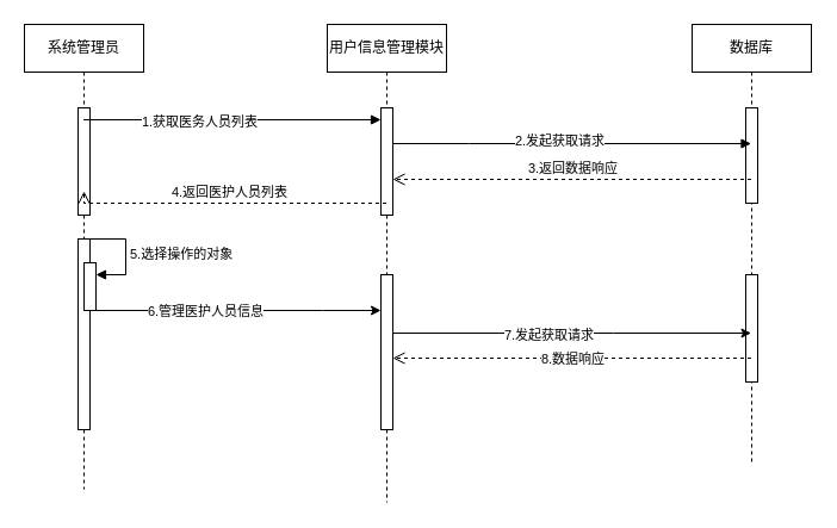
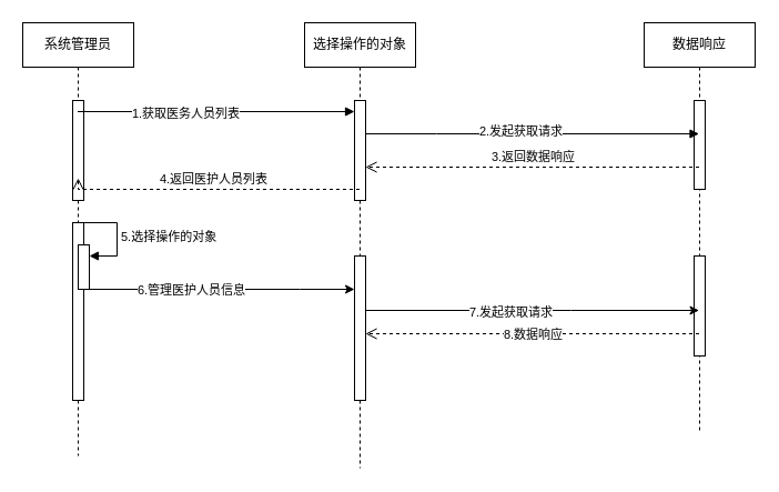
- <mxCell id="7" value="用户信息管理模块" style="shape=umlLifeline;perimeter=lifelinePerimeter;whiteSpace=wrap;html=1;container=1;dropTarget=0;collapsible=0;recursiveResize=0;outlineConnect=0;portConstraint=eastwest;newEdgeStyle={&quot;edgeStyle&quot;:&quot;elbowEdgeStyle&quot;,&quot;elbow&quot;:&quot;vertical&quot;,&quot;curved&quot;:0,&quot;rounded&quot;:0};" vertex="1" parent="1"><mxGeometry x="274" y="20" width="100" height="401" as="geometry" /></mxCell>
+ <mxCell id="7" value="选择操作的对象" style="shape=umlLifeline;perimeter=lifelinePerimeter;whiteSpace=wrap;html=1;container=1;dropTarget=0;collapsible=0;recursiveResize=0;outlineConnect=0;portConstraint=eastwest;newEdgeStyle={&quot;edgeStyle&quot;:&quot;elbowEdgeStyle&quot;,&quot;elbow&quot;:&quot;vertical&quot;,&quot;curved&quot;:0,&quot;rounded&quot;:0};" vertex="1" parent="1"><mxGeometry x="274" y="20" width="100" height="401" as="geometry" /></mxCell>
- <mxCell id="10" value="数据库" style="shape=umlLifeline;perimeter=lifelinePerimeter;whiteSpace=wrap;html=1;container=1;dropTarget=0;collapsible=0;recursiveResize=0;outlineConnect=0;portConstraint=eastwest;newEdgeStyle={&quot;edgeStyle&quot;:&quot;elbowEdgeStyle&quot;,&quot;elbow&quot;:&quot;vertical&quot;,&quot;curved&quot;:0,&quot;rounded&quot;:0};" vertex="1" parent="1"><mxGeometry x="580" y="20" width="100" height="370" as="geometry" /></mxCell>
+ <mxCell id="10" value="数据响应" style="shape=umlLifeline;perimeter=lifelinePerimeter;whiteSpace=wrap;html=1;container=1;dropTarget=0;collapsible=0;recursiveResize=0;outlineConnect=0;portConstraint=eastwest;newEdgeStyle={&quot;edgeStyle&quot;:&quot;elbowEdgeStyle&quot;,&quot;elbow&quot;:&quot;vertical&quot;,&quot;curved&quot;:0,&quot;rounded&quot;:0};" vertex="1" parent="1"><mxGeometry x="580" y="20" width="100" height="370" as="geometry" /></mxCell>
